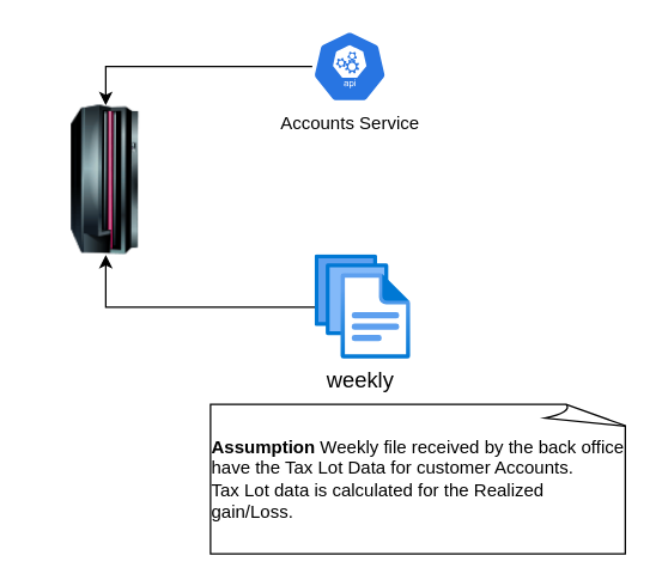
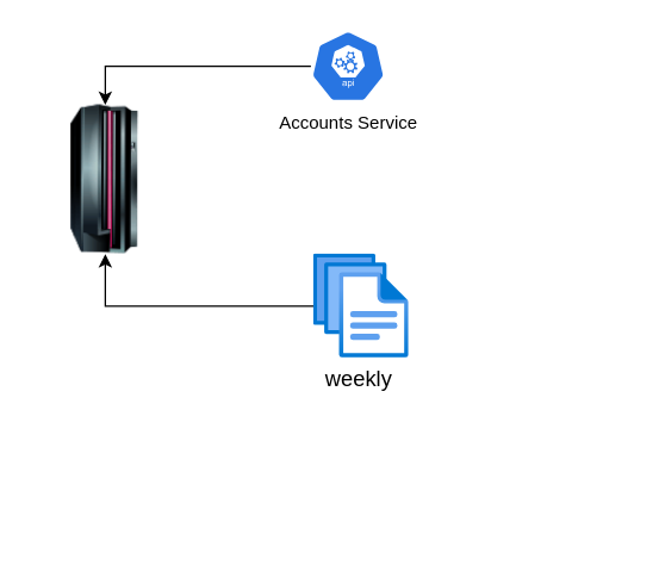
- <mxCell id="2" value="&lt;br&gt;&lt;div style=&quot;text-align: left;&quot;&gt;&lt;b&gt;&lt;br&gt;&lt;/b&gt;&lt;/div&gt;&lt;div style=&quot;text-align: left;&quot;&gt;&lt;b style=&quot;background-color: initial;&quot;&gt;Assumption&lt;/b&gt;&lt;span style=&quot;background-color: initial;&quot;&gt; Weekly file received by the back office have the Tax Lot Data for customer Accounts.&amp;nbsp;&lt;/span&gt;&lt;br&gt;&lt;/div&gt;&lt;div style=&quot;text-align: left;&quot;&gt;Tax Lot data is calculated for the Realized gain/Loss.&amp;nbsp;&lt;/div&gt;&lt;div style=&quot;text-align: left;&quot;&gt;&lt;br&gt;&lt;/div&gt;&lt;span style=&quot;orphans: 2; text-indent: 0px; widows: 2; background-color: rgb(248, 249, 250); text-decoration-thickness: initial; text-decoration-style: initial; text-decoration-color: initial; float: none; display: inline !important;&quot;&gt;&lt;div style=&quot;text-align: left;&quot;&gt;&lt;br&gt;&lt;/div&gt;&lt;/span&gt;" style="whiteSpace=wrap;html=1;shape=mxgraph.basic.document" parent="1" vertex="1"><mxGeometry x="140" y="270" width="280" height="100" as="geometry" /></mxCell>
